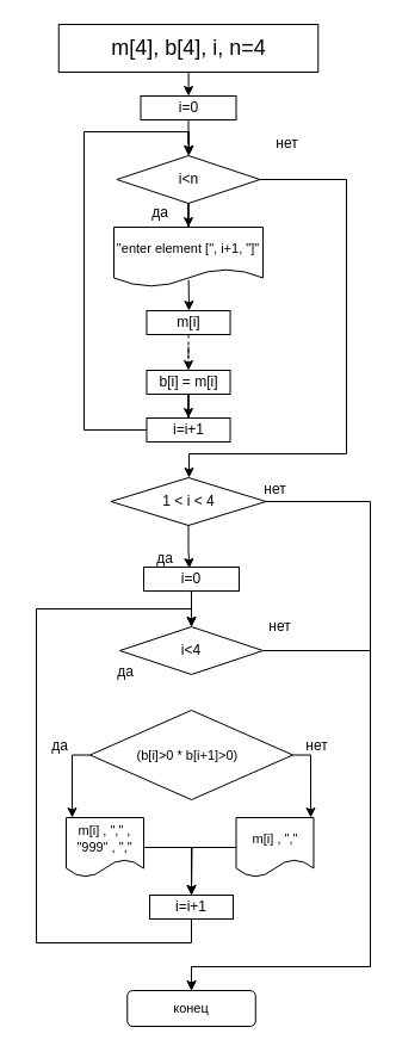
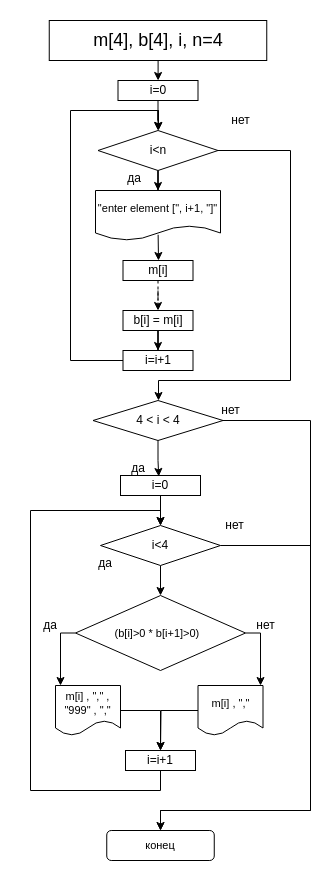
- <mxCell id="40" value="&lt;span&gt;1 &amp;lt; i &amp;lt; 4&lt;/span&gt;" style="rhombus;whiteSpace=wrap;html=1;" vertex="1" parent="1"><mxGeometry x="92.5" y="400" width="130" height="40" as="geometry" /></mxCell>
+ <mxCell id="40" value="&lt;span&gt;4 &amp;lt; i &amp;lt; 4&lt;/span&gt;" style="rhombus;whiteSpace=wrap;html=1;" vertex="1" parent="1"><mxGeometry x="92.5" y="400" width="130" height="40" as="geometry" /></mxCell>
+ <mxCell id="6" value="" style="edgeStyle=orthogonalEdgeStyle;rounded=0;orthogonalLoop=1;jettySize=auto;html=1;fontSize=11;fontColor=#000000;" parent="1" source="8" target="15" edge="1"><mxGeometry relative="1" as="geometry" /></mxCell>
